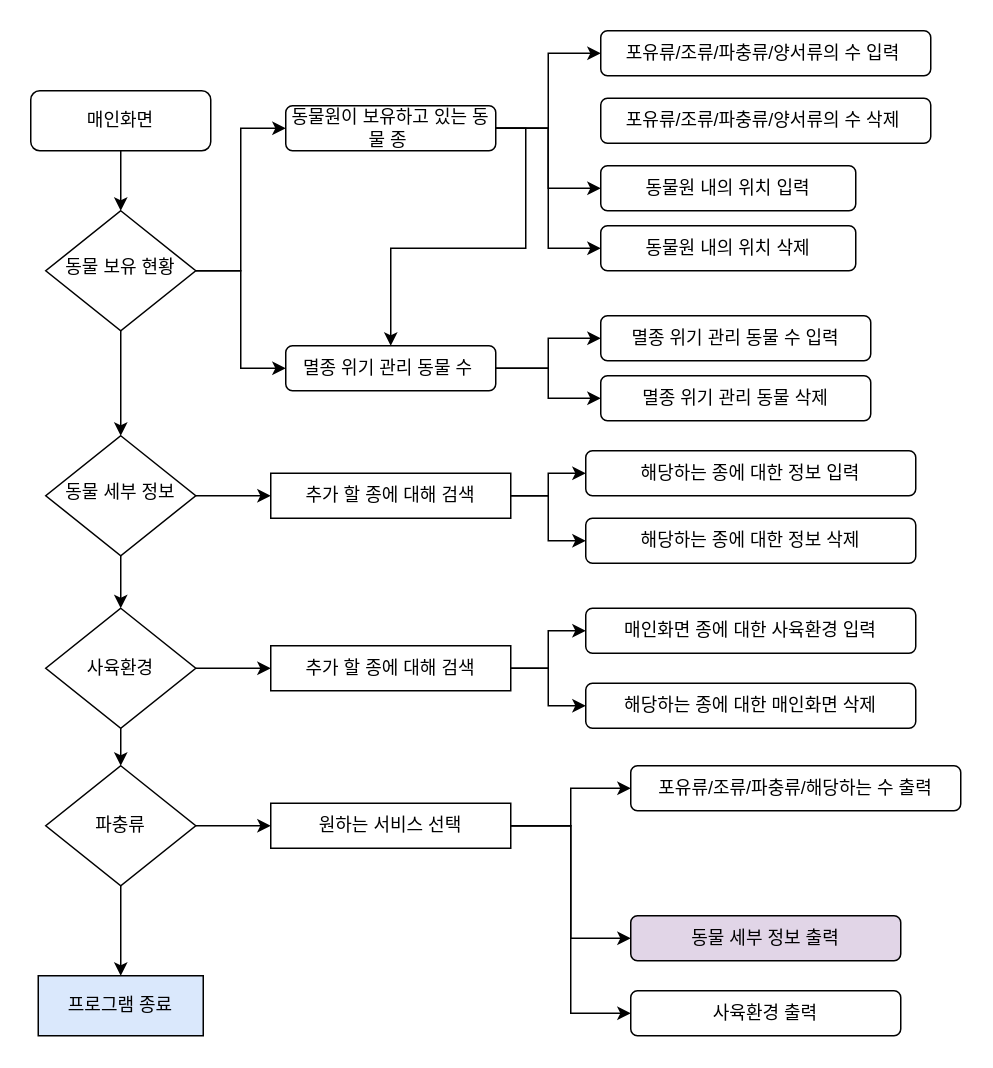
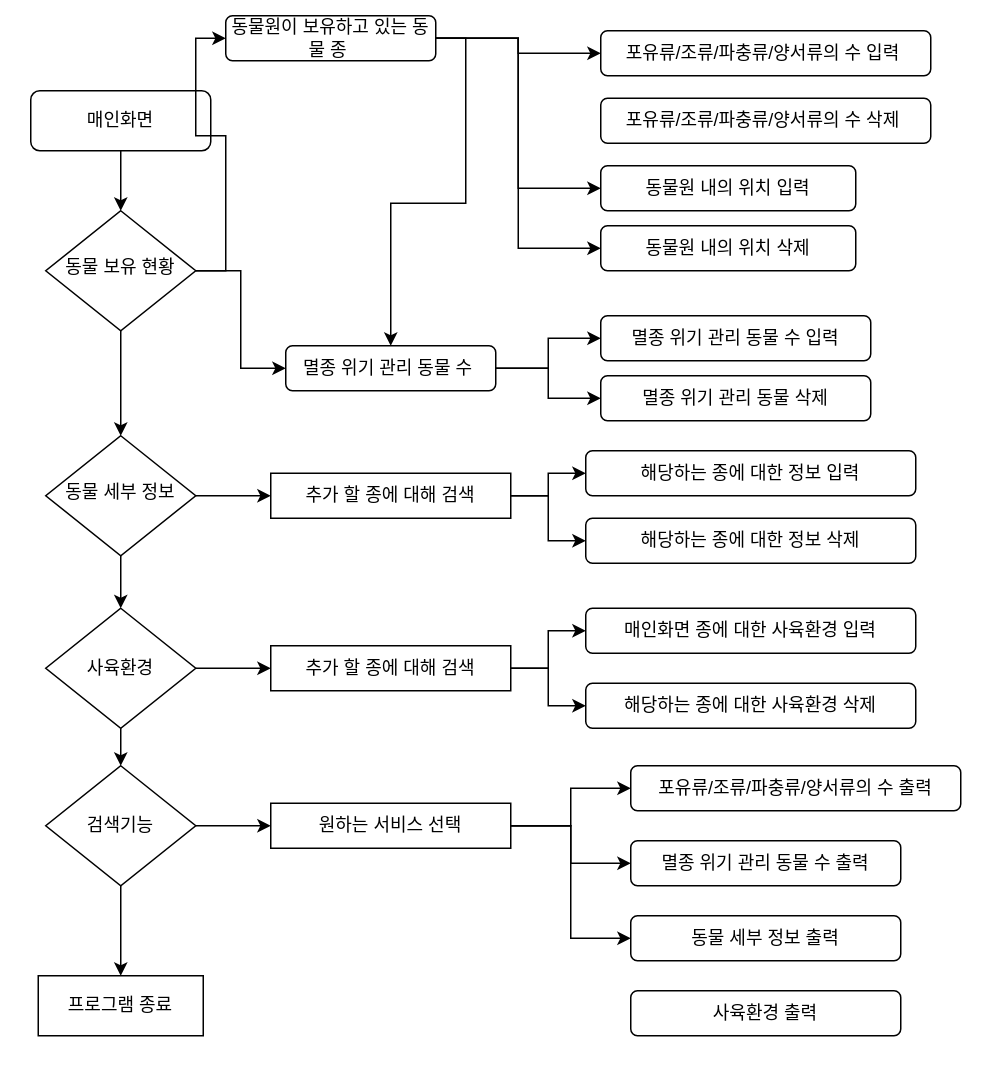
- <mxCell id="22" value="동물원이 보유하고 있는 동물 종&amp;nbsp;" style="rounded=1;whiteSpace=wrap;html=1;" vertex="1" parent="1"><mxGeometry x="190" y="70" width="140" height="30" as="geometry" /></mxCell>
+ <mxCell id="22" value="동물원이 보유하고 있는 동물 종&amp;nbsp;" style="rounded=1;whiteSpace=wrap;html=1;" vertex="1" parent="1"><mxGeometry x="150" y="10" width="140" height="30" as="geometry" /></mxCell>
- <mxCell id="44" value="해당하는 종에 대한 매인화면 삭제" style="rounded=1;whiteSpace=wrap;html=1;" vertex="1" parent="1"><mxGeometry x="390" y="455" width="220" height="30" as="geometry" /></mxCell>
+ <mxCell id="44" value="해당하는 종에 대한 사육환경 삭제" style="rounded=1;whiteSpace=wrap;html=1;" vertex="1" parent="1"><mxGeometry x="390" y="455" width="220" height="30" as="geometry" /></mxCell>
- <mxCell id="45" value="포유류/조류/파충류/해당하는 수 출력" style="rounded=1;whiteSpace=wrap;html=1;" vertex="1" parent="1"><mxGeometry x="420" y="510" width="220" height="30" as="geometry" /></mxCell>
+ <mxCell id="45" value="포유류/조류/파충류/양서류의 수 출력" style="rounded=1;whiteSpace=wrap;html=1;" vertex="1" parent="1"><mxGeometry x="420" y="510" width="220" height="30" as="geometry" /></mxCell>
- <mxCell id="16" value="파충류" style="rhombus;whiteSpace=wrap;html=1;" vertex="1" parent="1"><mxGeometry x="30" y="510" width="100" height="80" as="geometry" /></mxCell>
+ <mxCell id="16" value="검색기능" style="rhombus;whiteSpace=wrap;html=1;" vertex="1" parent="1"><mxGeometry x="30" y="510" width="100" height="80" as="geometry" /></mxCell>
+ <mxCell id="37" style="edgeStyle=orthogonalEdgeStyle;rounded=0;orthogonalLoop=1;jettySize=auto;html=1;exitX=1;exitY=0.5;exitDx=0;exitDy=0;entryX=0;entryY=0.5;entryDx=0;entryDy=0;" edge="1" parent="1" source="40" target="46"><mxGeometry relative="1" as="geometry" /></mxCell>
+ <mxCell id="46" value="멸종 위기 관리 동물 수 출력" style="rounded=1;whiteSpace=wrap;html=1;" vertex="1" parent="1"><mxGeometry x="420" y="560" width="180" height="30" as="geometry" /></mxCell>
- <mxCell id="47" value="동물 세부 정보 출력" style="rounded=1;whiteSpace=wrap;html=1;fillColor=#e1d5e7;" vertex="1" parent="1"><mxGeometry x="420" y="610" width="180" height="30" as="geometry" /></mxCell>
+ <mxCell id="47" value="동물 세부 정보 출력" style="rounded=1;whiteSpace=wrap;html=1;" vertex="1" parent="1"><mxGeometry x="420" y="610" width="180" height="30" as="geometry" /></mxCell>
- <mxCell id="39" style="edgeStyle=orthogonalEdgeStyle;rounded=0;orthogonalLoop=1;jettySize=auto;html=1;exitX=1;exitY=0.5;exitDx=0;exitDy=0;entryX=0;entryY=0.5;entryDx=0;entryDy=0;" edge="1" parent="1" source="40" target="48"><mxGeometry relative="1" as="geometry" /></mxCell>
- <mxCell id="17" value="프로그램 종료" style="rounded=0;whiteSpace=wrap;html=1;fillColor=#dae8fc;" vertex="1" parent="1"><mxGeometry x="25" y="650" width="110" height="40" as="geometry" /></mxCell>
+ <mxCell id="17" value="프로그램 종료" style="rounded=0;whiteSpace=wrap;html=1;" vertex="1" parent="1"><mxGeometry x="25" y="650" width="110" height="40" as="geometry" /></mxCell>
